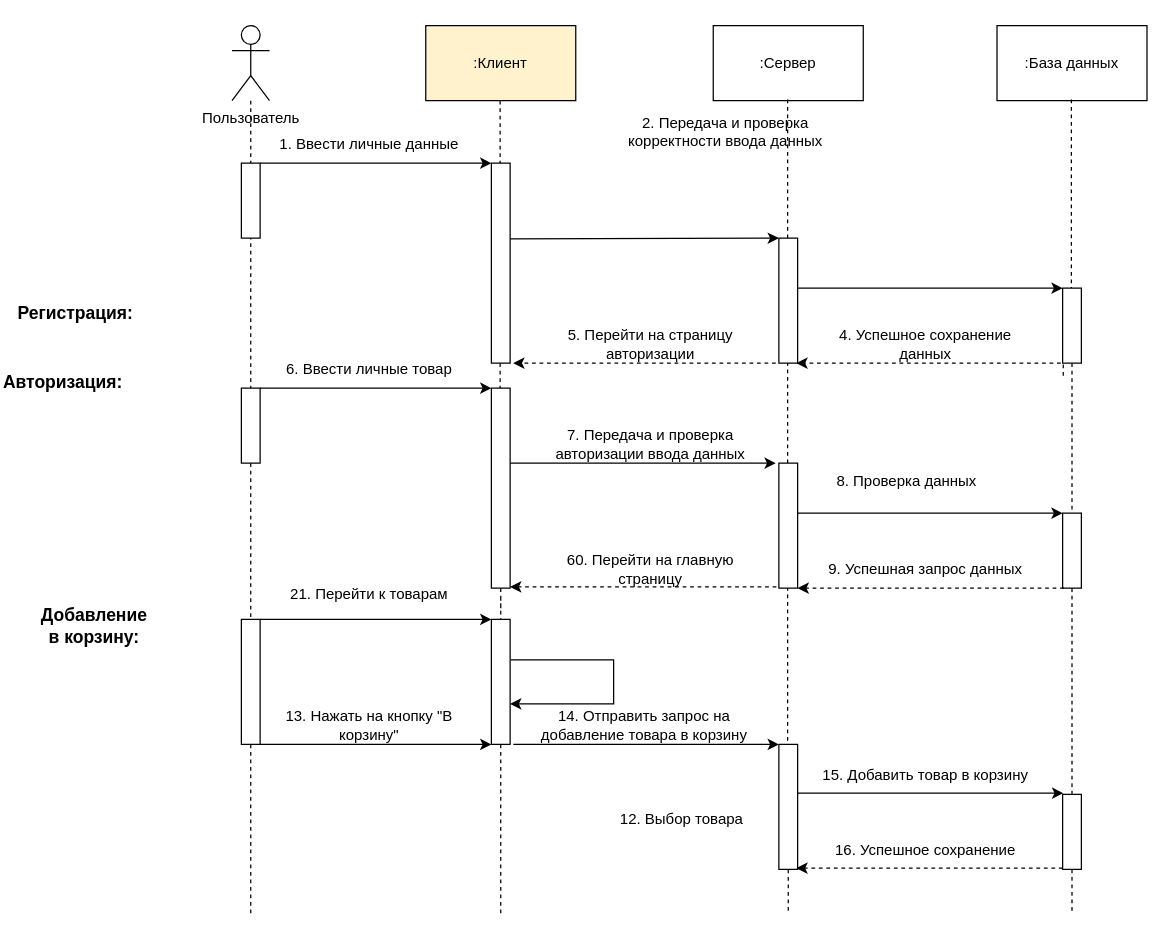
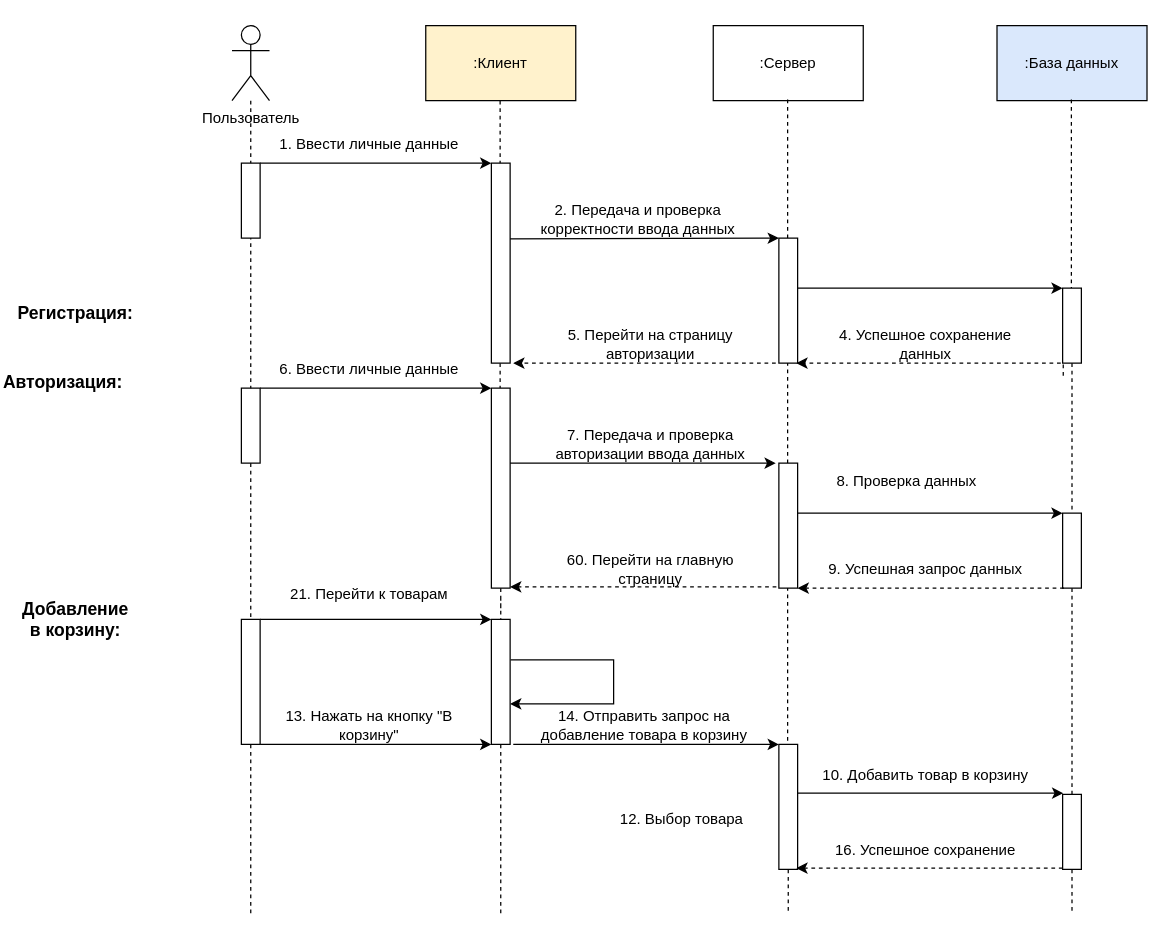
- <mxCell id="10" value=":База данных" style="rounded=0;whiteSpace=wrap;html=1;" vertex="1" parent="1"><mxGeometry x="797" y="20" width="120" height="60" as="geometry" /></mxCell>
+ <mxCell id="10" value=":База данных" style="rounded=0;whiteSpace=wrap;html=1;fillColor=#dae8fc;" vertex="1" parent="1"><mxGeometry x="797" y="20" width="120" height="60" as="geometry" /></mxCell>
- <mxCell id="50" value="2. Передача и проверка корректности ввода данных" style="text;html=1;align=center;verticalAlign=middle;whiteSpace=wrap;rounded=0;" vertex="1" parent="1"><mxGeometry x="500" y="90" width="160" height="30" as="geometry" /></mxCell>
+ <mxCell id="50" value="2. Передача и проверка корректности ввода данных" style="text;html=1;align=center;verticalAlign=middle;whiteSpace=wrap;rounded=0;" vertex="1" parent="1"><mxGeometry x="430" y="160" width="160" height="30" as="geometry" /></mxCell>
- <mxCell id="47" value="6. Ввести личные товар" style="text;html=1;align=center;verticalAlign=middle;whiteSpace=wrap;rounded=0;" vertex="1" parent="1"><mxGeometry x="215" y="280" width="160" height="30" as="geometry" /></mxCell>
+ <mxCell id="47" value="6. Ввести личные данные" style="text;html=1;align=center;verticalAlign=middle;whiteSpace=wrap;rounded=0;" vertex="1" parent="1"><mxGeometry x="215" y="280" width="160" height="30" as="geometry" /></mxCell>
- <mxCell id="63" value="Добавление в корзину:" style="text;html=1;align=center;verticalAlign=middle;whiteSpace=wrap;rounded=0;fontSize=14;fontStyle=1" vertex="1" parent="1"><mxGeometry x="45" y="485" width="60" height="30" as="geometry" /></mxCell>
+ <mxCell id="63" value="Добавление в корзину:" style="text;html=1;align=center;verticalAlign=middle;whiteSpace=wrap;rounded=0;fontSize=14;fontStyle=1" vertex="1" parent="1"><mxGeometry x="30" y="480" width="60" height="30" as="geometry" /></mxCell>
- <mxCell id="59" value="15. Добавить товар в корзину" style="text;html=1;align=center;verticalAlign=middle;whiteSpace=wrap;rounded=0;" vertex="1" parent="1"><mxGeometry x="645" y="605" width="190" height="30" as="geometry" /></mxCell>
+ <mxCell id="59" value="10. Добавить товар в корзину" style="text;html=1;align=center;verticalAlign=middle;whiteSpace=wrap;rounded=0;" vertex="1" parent="1"><mxGeometry x="645" y="605" width="190" height="30" as="geometry" /></mxCell>
